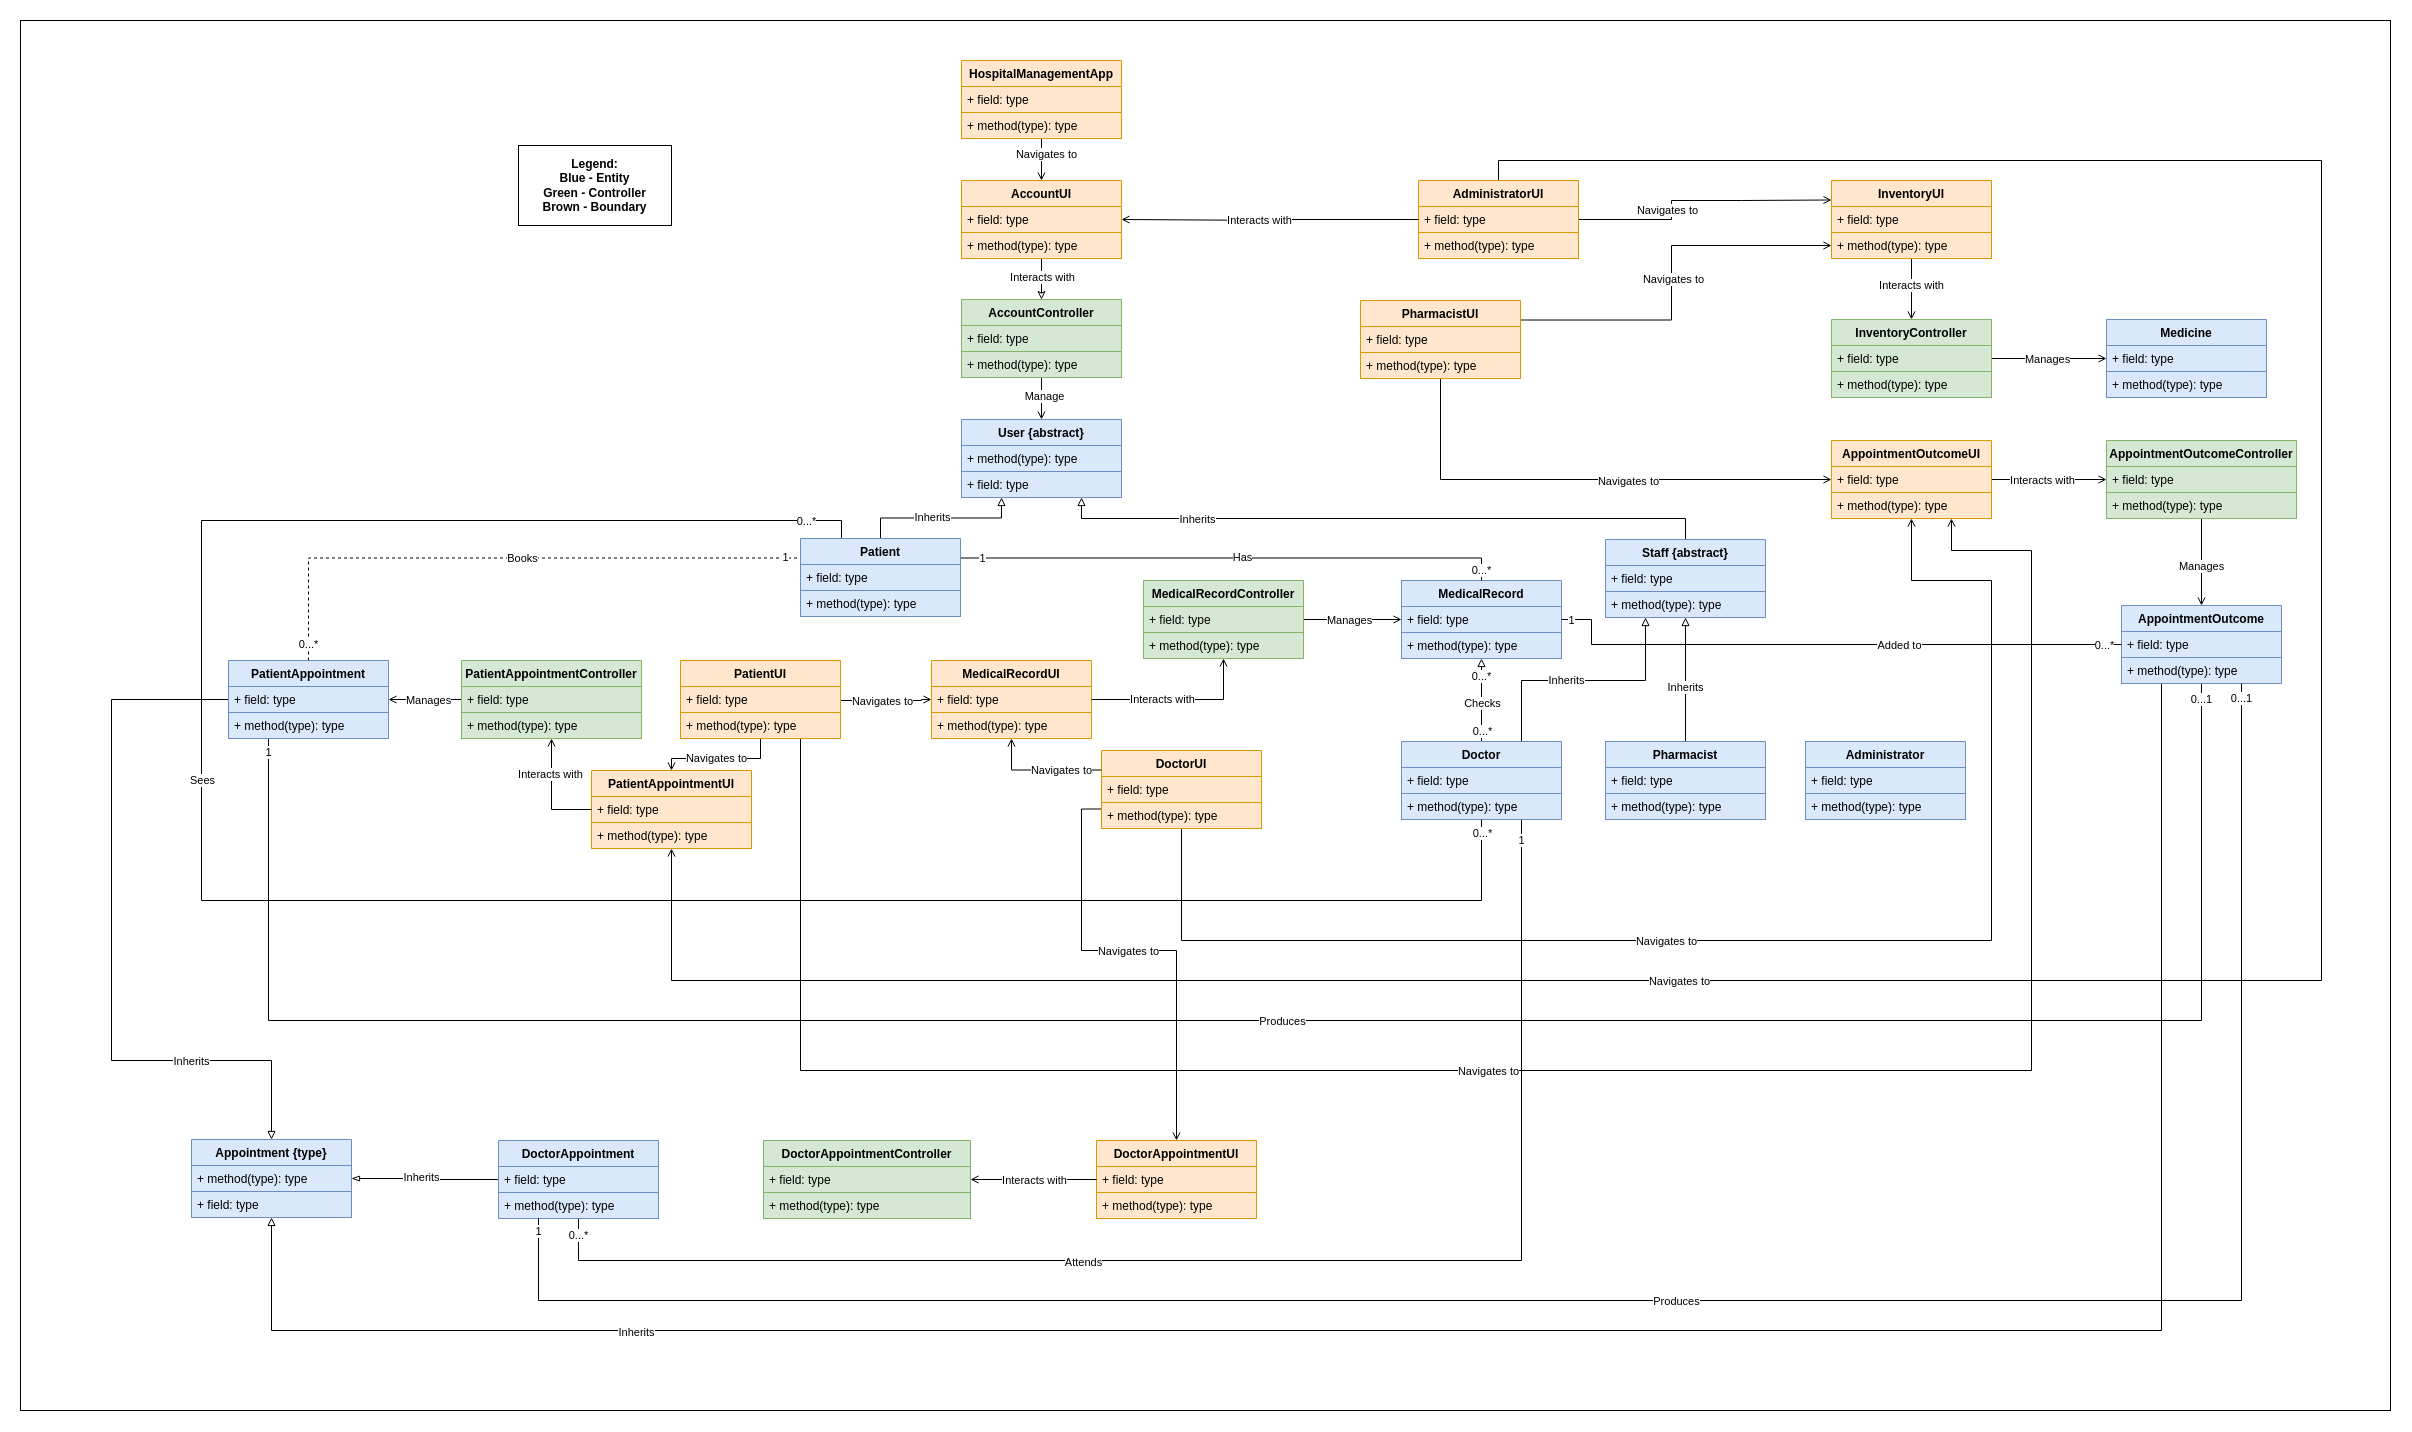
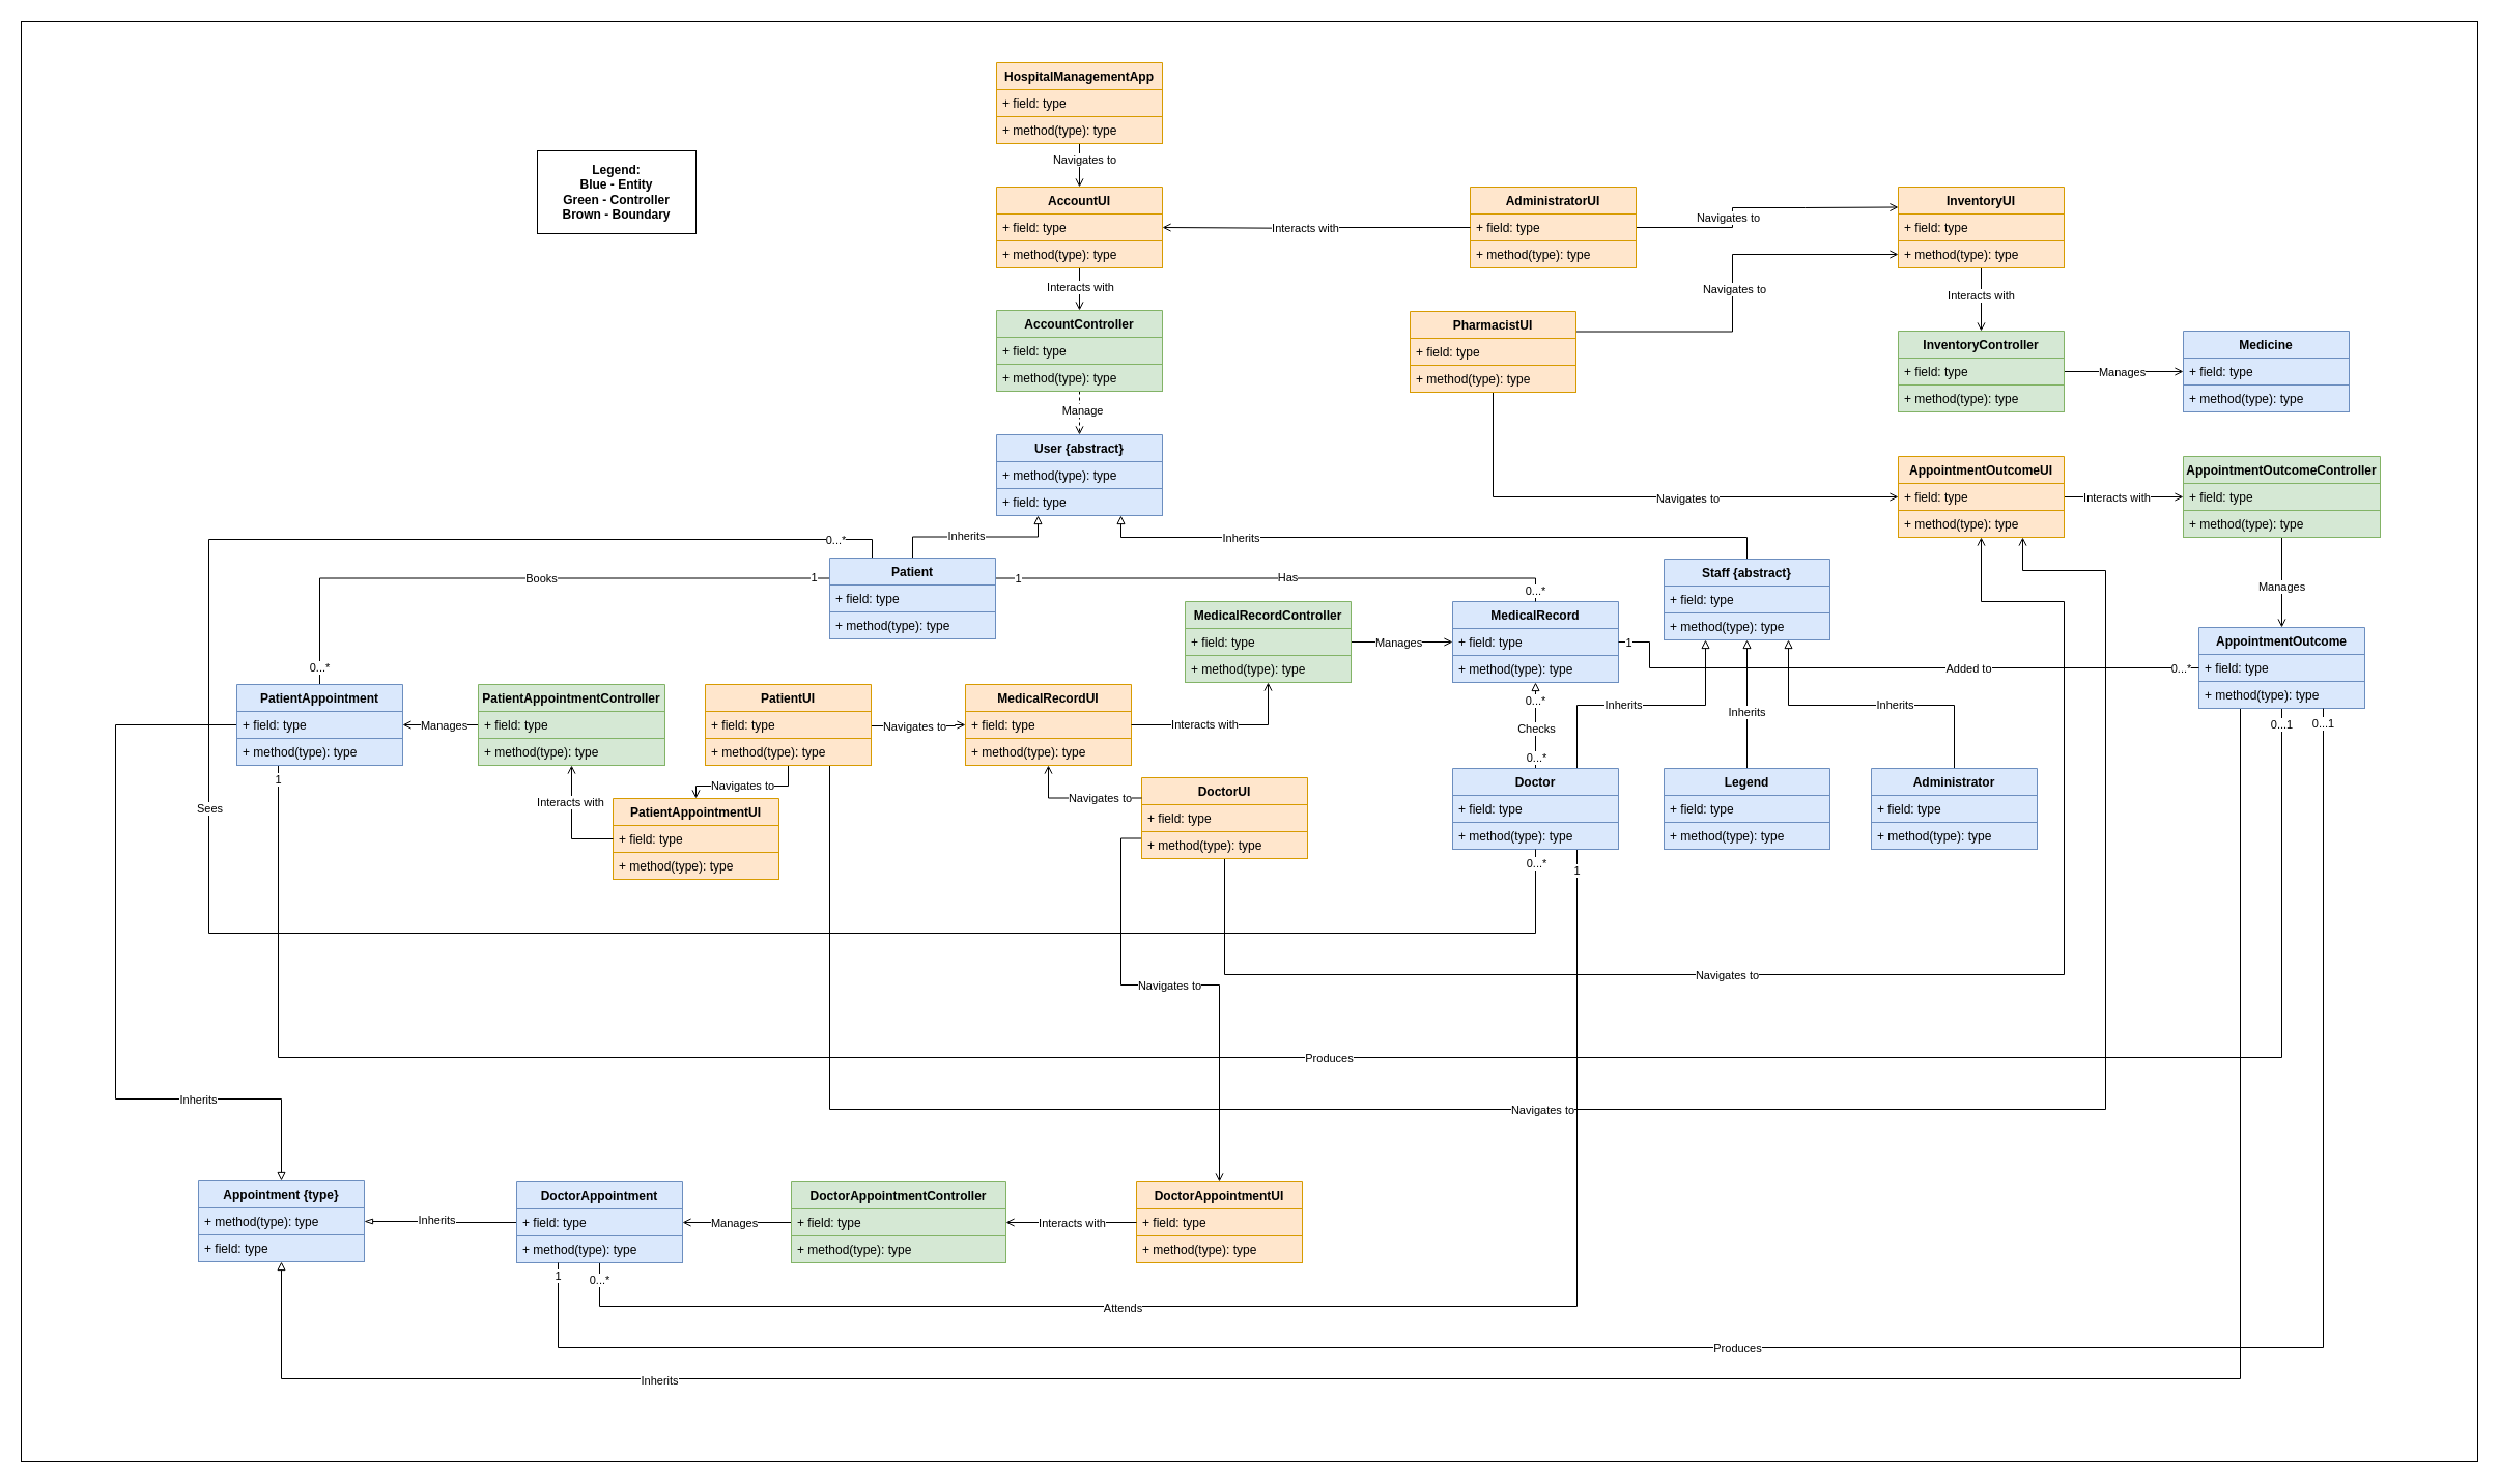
- <mxCell id="72" style="edgeStyle=orthogonalEdgeStyle;rounded=0;orthogonalLoop=1;jettySize=auto;html=1;exitX=0.5;exitY=1;exitDx=0;exitDy=0;endArrow=classic;endFill=0;" edge="1" parent="1" source="74" target="79"><mxGeometry relative="1" as="geometry" /></mxCell>
+ <mxCell id="72" style="edgeStyle=orthogonalEdgeStyle;rounded=0;orthogonalLoop=1;jettySize=auto;html=1;exitX=0.5;exitY=1;exitDx=0;exitDy=0;endArrow=open;endFill=0;" edge="1" parent="1" source="74" target="79"><mxGeometry relative="1" as="geometry" /></mxCell>
- <mxCell id="77" style="edgeStyle=orthogonalEdgeStyle;rounded=0;orthogonalLoop=1;jettySize=auto;html=1;exitX=0.5;exitY=1;exitDx=0;exitDy=0;entryX=0.5;entryY=0;entryDx=0;entryDy=0;endArrow=open;endFill=0;" edge="1" parent="1" source="79" target="6"><mxGeometry relative="1" as="geometry" /></mxCell>
+ <mxCell id="77" style="edgeStyle=orthogonalEdgeStyle;rounded=0;orthogonalLoop=1;jettySize=auto;html=1;exitX=0.5;exitY=1;exitDx=0;exitDy=0;entryX=0.5;entryY=0;entryDx=0;entryDy=0;endArrow=open;endFill=0;dashed=1;" edge="1" parent="1" source="79" target="6"><mxGeometry relative="1" as="geometry" /></mxCell>
- <mxCell id="9" style="edgeStyle=orthogonalEdgeStyle;rounded=0;orthogonalLoop=1;jettySize=auto;html=1;exitX=0.5;exitY=0;exitDx=0;exitDy=0;entryX=0;entryY=0.25;entryDx=0;entryDy=0;endArrow=none;endFill=0;dashed=1;" edge="1" parent="1" source="19" target="60"><mxGeometry relative="1" as="geometry" /></mxCell>
+ <mxCell id="9" style="edgeStyle=orthogonalEdgeStyle;rounded=0;orthogonalLoop=1;jettySize=auto;html=1;exitX=0.5;exitY=0;exitDx=0;exitDy=0;entryX=0;entryY=0.25;entryDx=0;entryDy=0;endArrow=none;endFill=0;" edge="1" parent="1" source="19" target="60"><mxGeometry relative="1" as="geometry" /></mxCell>
+ <mxCell id="22" style="edgeStyle=orthogonalEdgeStyle;rounded=0;orthogonalLoop=1;jettySize=auto;html=1;exitX=0.5;exitY=0;exitDx=0;exitDy=0;entryX=0.75;entryY=1;entryDx=0;entryDy=0;endArrow=block;endFill=0;" edge="1" parent="1" source="24" target="47"><mxGeometry relative="1" as="geometry"><Array as="points"><mxPoint x="1885" y="680" /><mxPoint x="1725" y="680" /></Array></mxGeometry></mxCell>
+ <mxCell id="23" value="Inherits" style="edgeLabel;html=1;align=center;verticalAlign=middle;resizable=0;points=[];" connectable="0" vertex="1" parent="22"><mxGeometry x="-0.162" y="-1" relative="1" as="geometry"><mxPoint as="offset" /></mxGeometry></mxCell>
- <mxCell id="29" value="Pharmacist" style="swimlane;fontStyle=1;align=center;verticalAlign=top;childLayout=stackLayout;horizontal=1;startSize=26;horizontalStack=0;resizeParent=1;resizeParentMax=0;resizeLast=0;collapsible=1;marginBottom=0;whiteSpace=wrap;html=1;fillColor=#dae8fc;strokeColor=#6c8ebf;" vertex="1" parent="1"><mxGeometry x="1605" y="741" width="160" height="78" as="geometry"><mxRectangle x="370" y="590" width="100" height="30" as="alternateBounds" /></mxGeometry></mxCell>
+ <mxCell id="29" value="Legend" style="swimlane;fontStyle=1;align=center;verticalAlign=top;childLayout=stackLayout;horizontal=1;startSize=26;horizontalStack=0;resizeParent=1;resizeParentMax=0;resizeLast=0;collapsible=1;marginBottom=0;whiteSpace=wrap;html=1;fillColor=#dae8fc;strokeColor=#6c8ebf;" vertex="1" parent="1"><mxGeometry x="1605" y="741" width="160" height="78" as="geometry"><mxRectangle x="370" y="590" width="100" height="30" as="alternateBounds" /></mxGeometry></mxCell>
- <mxCell id="115" style="edgeStyle=orthogonalEdgeStyle;rounded=0;orthogonalLoop=1;jettySize=auto;html=1;exitX=0.5;exitY=0;exitDx=0;exitDy=0;entryX=0.5;entryY=1;entryDx=0;entryDy=0;endArrow=open;endFill=0;" edge="1" parent="1" source="117" target="129"><mxGeometry relative="1" as="geometry"><Array as="points"><mxPoint x="1498" y="160" /><mxPoint x="2321" y="160" /><mxPoint x="2321" y="980" /><mxPoint x="671" y="980" /></Array></mxGeometry></mxCell>
- <mxCell id="116" value="Navigates to" style="edgeLabel;html=1;align=center;verticalAlign=middle;resizable=0;points=[];" connectable="0" vertex="1" parent="115"><mxGeometry x="0.339" y="2" relative="1" as="geometry"><mxPoint y="-2" as="offset" /></mxGeometry></mxCell>
+ <mxCell id="170" style="edgeStyle=orthogonalEdgeStyle;rounded=0;orthogonalLoop=1;jettySize=auto;html=1;exitX=0;exitY=0.5;exitDx=0;exitDy=0;entryX=1;entryY=0.5;entryDx=0;entryDy=0;endArrow=open;endFill=0;" edge="1" parent="1" source="172" target="167"><mxGeometry relative="1" as="geometry" /></mxCell>
+ <mxCell id="171" value="Manages" style="edgeLabel;html=1;align=center;verticalAlign=middle;resizable=0;points=[];" connectable="0" vertex="1" parent="170"><mxGeometry x="0.075" relative="1" as="geometry"><mxPoint as="offset" /></mxGeometry></mxCell>
